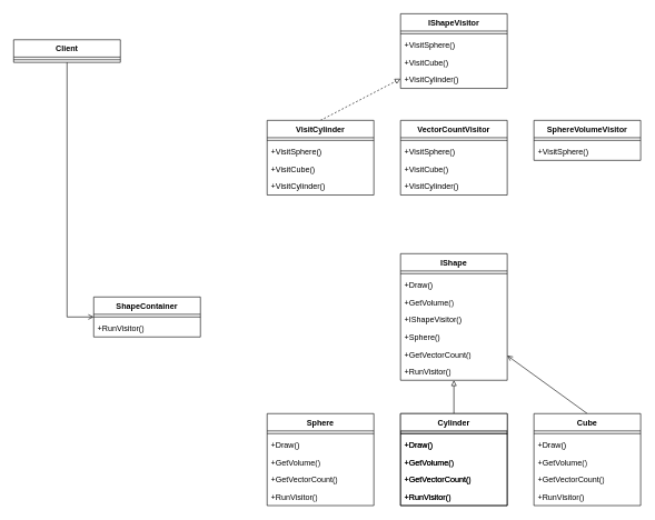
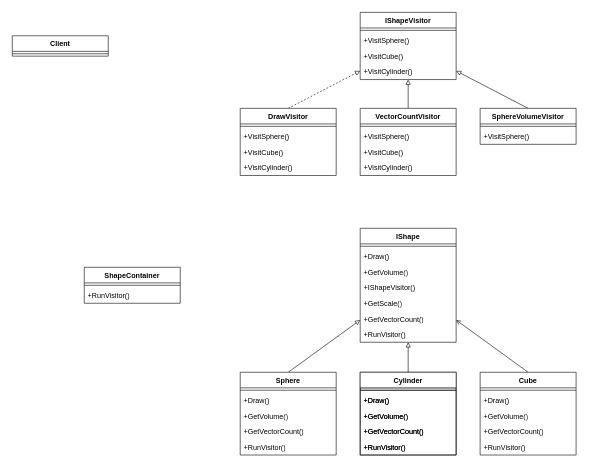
+ <mxCell id="19" style="edgeStyle=none;rounded=0;orthogonalLoop=1;jettySize=auto;html=1;exitX=0.5;exitY=0;exitDx=0;exitDy=0;endArrow=block;endFill=0;" edge="1" parent="1" source="20" target="2"><mxGeometry relative="1" as="geometry" /></mxCell>
+ <mxCell id="7" style="edgeStyle=none;rounded=0;orthogonalLoop=1;jettySize=auto;html=1;exitX=0.5;exitY=0;exitDx=0;exitDy=0;endArrow=block;endFill=0;" edge="1" parent="1" source="8" target="2"><mxGeometry relative="1" as="geometry" /></mxCell>
- <mxCell id="14" value="VisitCylinder" style="swimlane;fontStyle=1;align=center;verticalAlign=top;childLayout=stackLayout;horizontal=1;startSize=26;horizontalStack=0;resizeParent=1;resizeParentMax=0;resizeLast=0;collapsible=1;marginBottom=0;whiteSpace=wrap;html=1;" vertex="1" parent="1"><mxGeometry x="400" y="180" width="160" height="112" as="geometry" /></mxCell>
+ <mxCell id="14" value="DrawVisitor" style="swimlane;fontStyle=1;align=center;verticalAlign=top;childLayout=stackLayout;horizontal=1;startSize=26;horizontalStack=0;resizeParent=1;resizeParentMax=0;resizeLast=0;collapsible=1;marginBottom=0;whiteSpace=wrap;html=1;" vertex="1" parent="1"><mxGeometry x="400" y="180" width="160" height="112" as="geometry" /></mxCell>
- <mxCell id="61" style="edgeStyle=orthogonalEdgeStyle;rounded=0;orthogonalLoop=1;jettySize=auto;html=1;exitX=0.5;exitY=1;exitDx=0;exitDy=0;entryX=0;entryY=0.5;entryDx=0;entryDy=0;endArrow=open;endFill=0;" edge="1" parent="1" source="62" target="58"><mxGeometry relative="1" as="geometry" /></mxCell>
- <mxCell id="28" value="+Sphere()" style="text;strokeColor=none;fillColor=none;align=left;verticalAlign=top;spacingLeft=4;spacingRight=4;overflow=hidden;rotatable=0;points=[[0,0.5],[1,0.5]];portConstraint=eastwest;whiteSpace=wrap;html=1;" vertex="1" parent="23"><mxGeometry y="112" width="160" height="26" as="geometry" /></mxCell>
+ <mxCell id="28" value="+GetScale()" style="text;strokeColor=none;fillColor=none;align=left;verticalAlign=top;spacingLeft=4;spacingRight=4;overflow=hidden;rotatable=0;points=[[0,0.5],[1,0.5]];portConstraint=eastwest;whiteSpace=wrap;html=1;" vertex="1" parent="23"><mxGeometry y="112" width="160" height="26" as="geometry" /></mxCell>
+ <mxCell id="51" style="edgeStyle=none;rounded=0;orthogonalLoop=1;jettySize=auto;html=1;exitX=0.5;exitY=0;exitDx=0;exitDy=0;endArrow=block;endFill=0;" edge="1" parent="1" source="52" target="23"><mxGeometry relative="1" as="geometry" /></mxCell>
